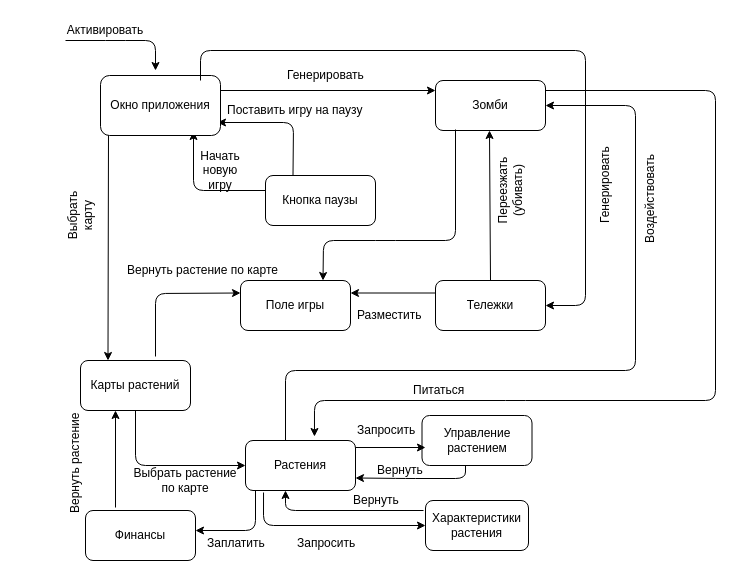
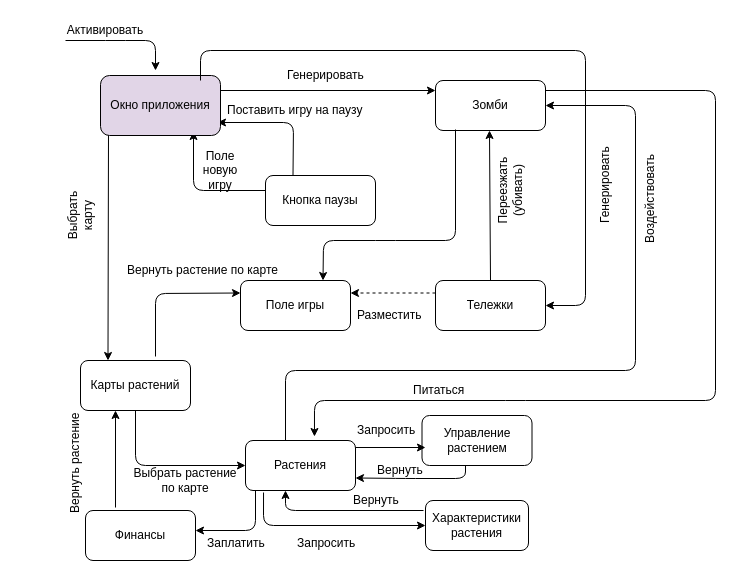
- <mxCell id="34" value="Окно приложения" style="rounded=1;whiteSpace=wrap;html=1;" vertex="1" parent="1"><mxGeometry x="100" y="75" width="120" height="60" as="geometry" /></mxCell>
+ <mxCell id="34" value="Окно приложения" style="rounded=1;whiteSpace=wrap;html=1;fillColor=#e1d5e7;" vertex="1" parent="1"><mxGeometry x="100" y="75" width="120" height="60" as="geometry" /></mxCell>
- <mxCell id="23" value="Начать новую игру" style="text;html=1;strokeColor=none;fillColor=none;align=center;verticalAlign=middle;whiteSpace=wrap;rounded=0;" parent="1" vertex="1"><mxGeometry x="200" y="160" width="40" height="20" as="geometry" /></mxCell>
+ <mxCell id="23" value="Поле новую игру" style="text;html=1;strokeColor=none;fillColor=none;align=center;verticalAlign=middle;whiteSpace=wrap;rounded=0;" parent="1" vertex="1"><mxGeometry x="200" y="160" width="40" height="20" as="geometry" /></mxCell>
- <mxCell id="40" value="" style="endArrow=classic;html=1;entryX=1;entryY=0.25;entryDx=0;entryDy=0;exitX=0;exitY=0.25;exitDx=0;exitDy=0;" edge="1" parent="1" source="7" target="20"><mxGeometry width="50" height="50" relative="1" as="geometry"><mxPoint x="435" y="300" as="sourcePoint" /><mxPoint x="375" y="280" as="targetPoint" /></mxGeometry></mxCell>
+ <mxCell id="40" value="" style="endArrow=classic;html=1;entryX=1;entryY=0.25;entryDx=0;entryDy=0;exitX=0;exitY=0.25;exitDx=0;exitDy=0;dashed=1;" edge="1" parent="1" source="7" target="20"><mxGeometry width="50" height="50" relative="1" as="geometry"><mxPoint x="435" y="300" as="sourcePoint" /><mxPoint x="375" y="280" as="targetPoint" /></mxGeometry></mxCell>
